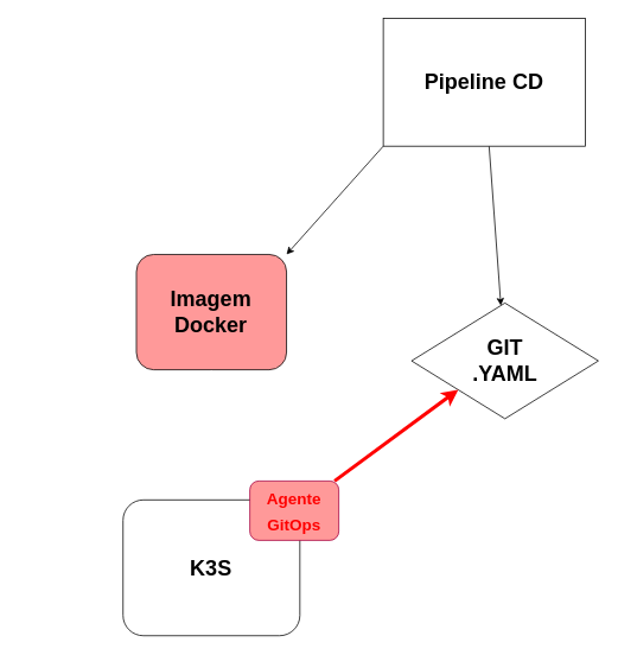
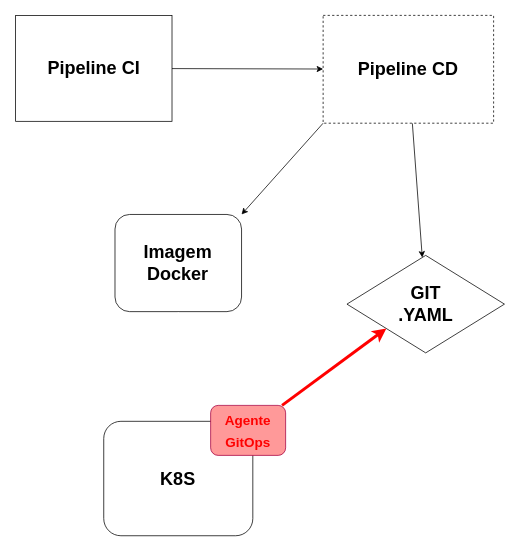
+ <mxCell id="4" value="&lt;font style=&quot;font-size: 24px;&quot;&gt;&lt;b&gt;Pipeline CI&lt;/b&gt;&lt;/font&gt;" style="whiteSpace=wrap;html=1;" parent="1" vertex="1"><mxGeometry x="20" y="20" width="208.51" height="141.25" as="geometry" /></mxCell>
+ <mxCell id="2" value="" style="edgeStyle=none;html=1;fontSize=24;" parent="1" source="4" target="6" edge="1"><mxGeometry relative="1" as="geometry" /></mxCell>
- <mxCell id="6" value="&lt;font style=&quot;font-size: 24px;&quot;&gt;&lt;b&gt;Pipeline CD&lt;/b&gt;&lt;/font&gt;" style="whiteSpace=wrap;html=1;" parent="1" vertex="1"><mxGeometry x="430" y="20" width="227.33" height="143.75" as="geometry" /></mxCell>
+ <mxCell id="6" value="&lt;font style=&quot;font-size: 24px;&quot;&gt;&lt;b&gt;Pipeline CD&lt;/b&gt;&lt;/font&gt;" style="whiteSpace=wrap;html=1;dashed=1;" parent="1" vertex="1"><mxGeometry x="430" y="20" width="227.33" height="143.75" as="geometry" /></mxCell>
- <mxCell id="7" value="&lt;b&gt;Imagem&lt;br&gt;Docker&lt;/b&gt;" style="rounded=1;whiteSpace=wrap;html=1;fontSize=24;fillColor=#ff9999;" parent="1" vertex="1"><mxGeometry x="152.49" y="285.45" width="168.75" height="129.55" as="geometry" /></mxCell>
+ <mxCell id="7" value="&lt;b&gt;Imagem&lt;br&gt;Docker&lt;/b&gt;" style="rounded=1;whiteSpace=wrap;html=1;fontSize=24;" parent="1" vertex="1"><mxGeometry x="152.49" y="285.45" width="168.75" height="129.55" as="geometry" /></mxCell>
- <mxCell id="10" value="&lt;b&gt;K3S&lt;/b&gt;" style="rounded=1;whiteSpace=wrap;html=1;fontSize=24;" parent="1" vertex="1"><mxGeometry x="137.49" y="561.25" width="198.76" height="152.58" as="geometry" /></mxCell>
+ <mxCell id="10" value="&lt;b&gt;K8S&lt;/b&gt;" style="rounded=1;whiteSpace=wrap;html=1;fontSize=24;" parent="1" vertex="1"><mxGeometry x="137.49" y="561.25" width="198.76" height="152.58" as="geometry" /></mxCell>
